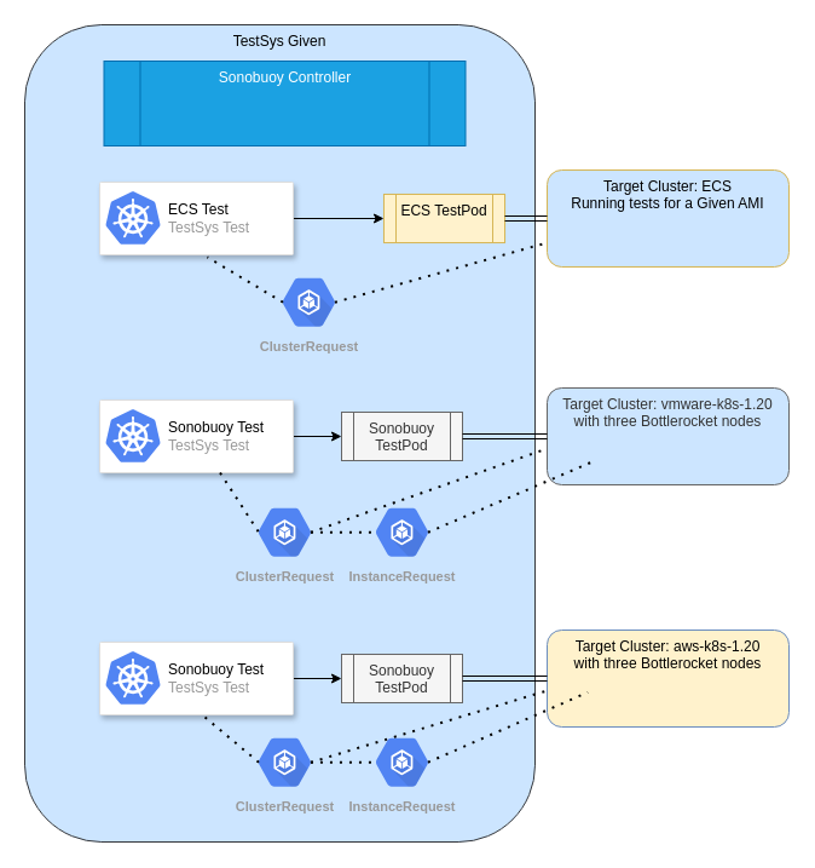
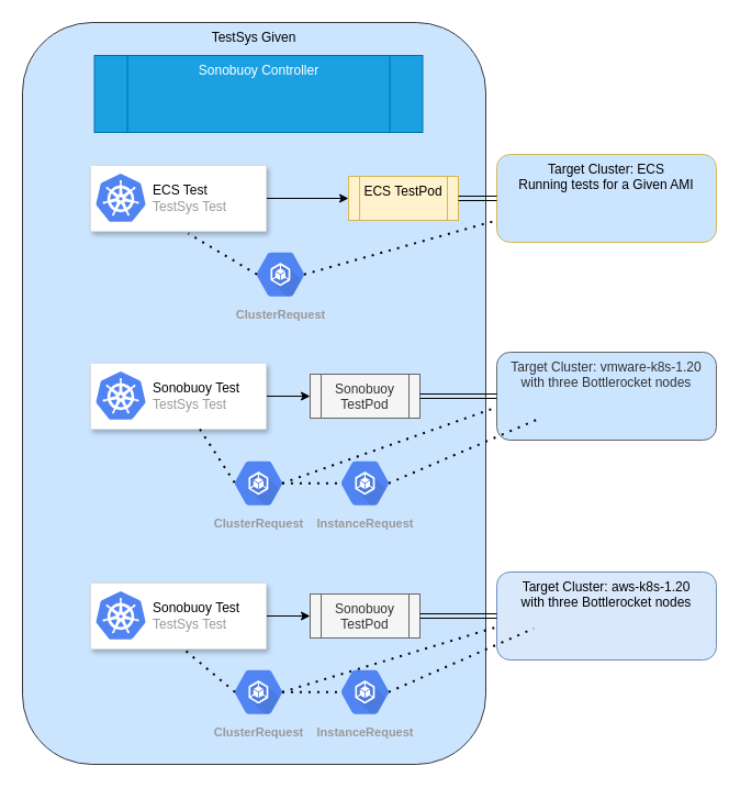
- <mxCell id="4" value="Target Cluster: aws-k8s-1.20&lt;br&gt;with three Bottlerocket nodes" style="rounded=1;whiteSpace=wrap;html=1;verticalAlign=top;fillColor=#fff2cc;strokeColor=#6c8ebf;" parent="3" vertex="1"><mxGeometry width="200" height="80" as="geometry" /></mxCell>
+ <mxCell id="4" value="Target Cluster: aws-k8s-1.20&lt;br&gt;with three Bottlerocket nodes" style="rounded=1;whiteSpace=wrap;html=1;verticalAlign=top;fillColor=#dae8fc;strokeColor=#6c8ebf;" parent="3" vertex="1"><mxGeometry width="200" height="80" as="geometry" /></mxCell>
